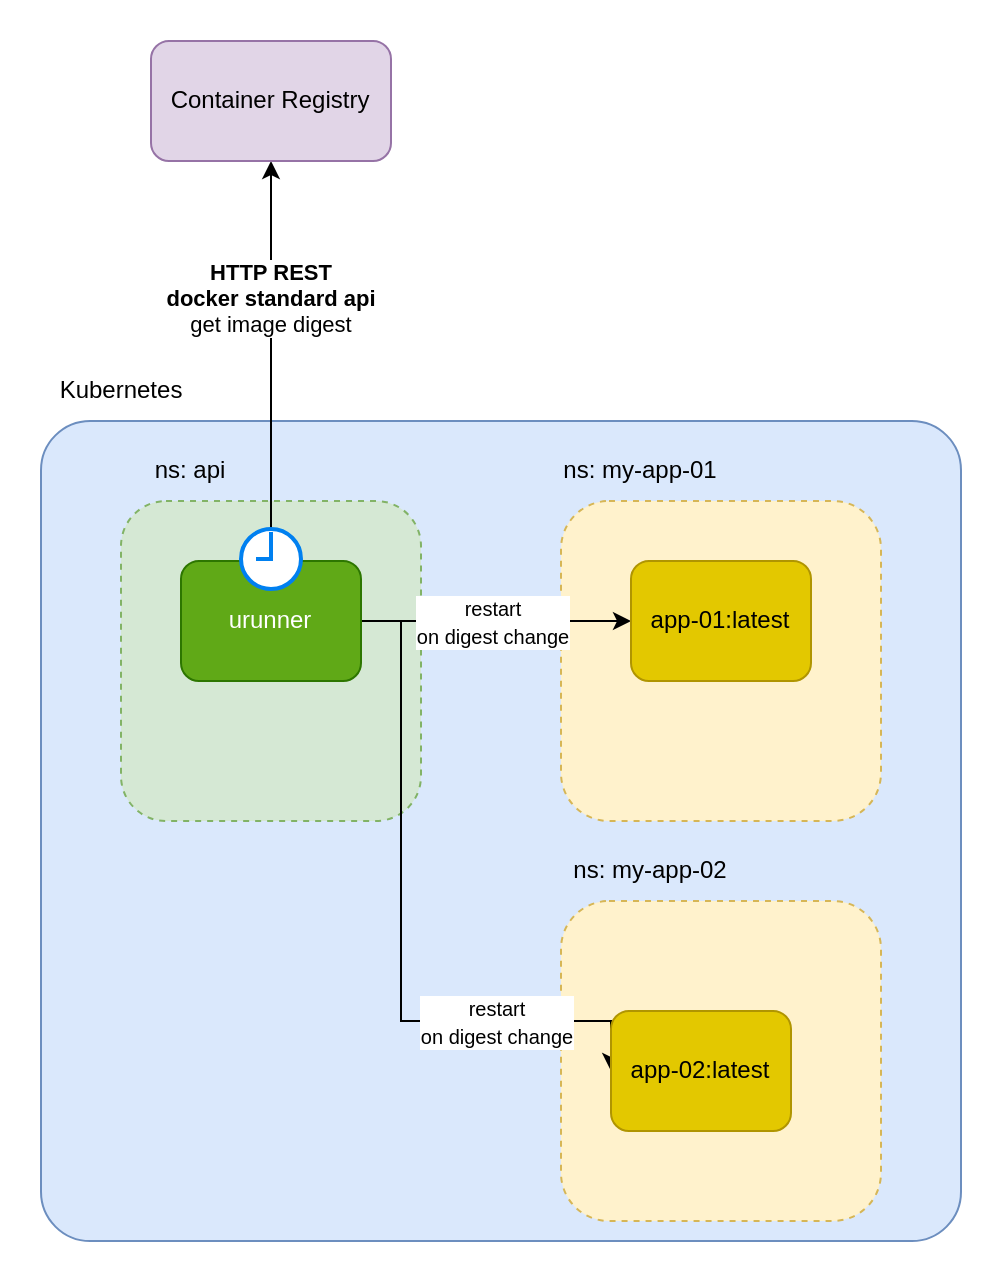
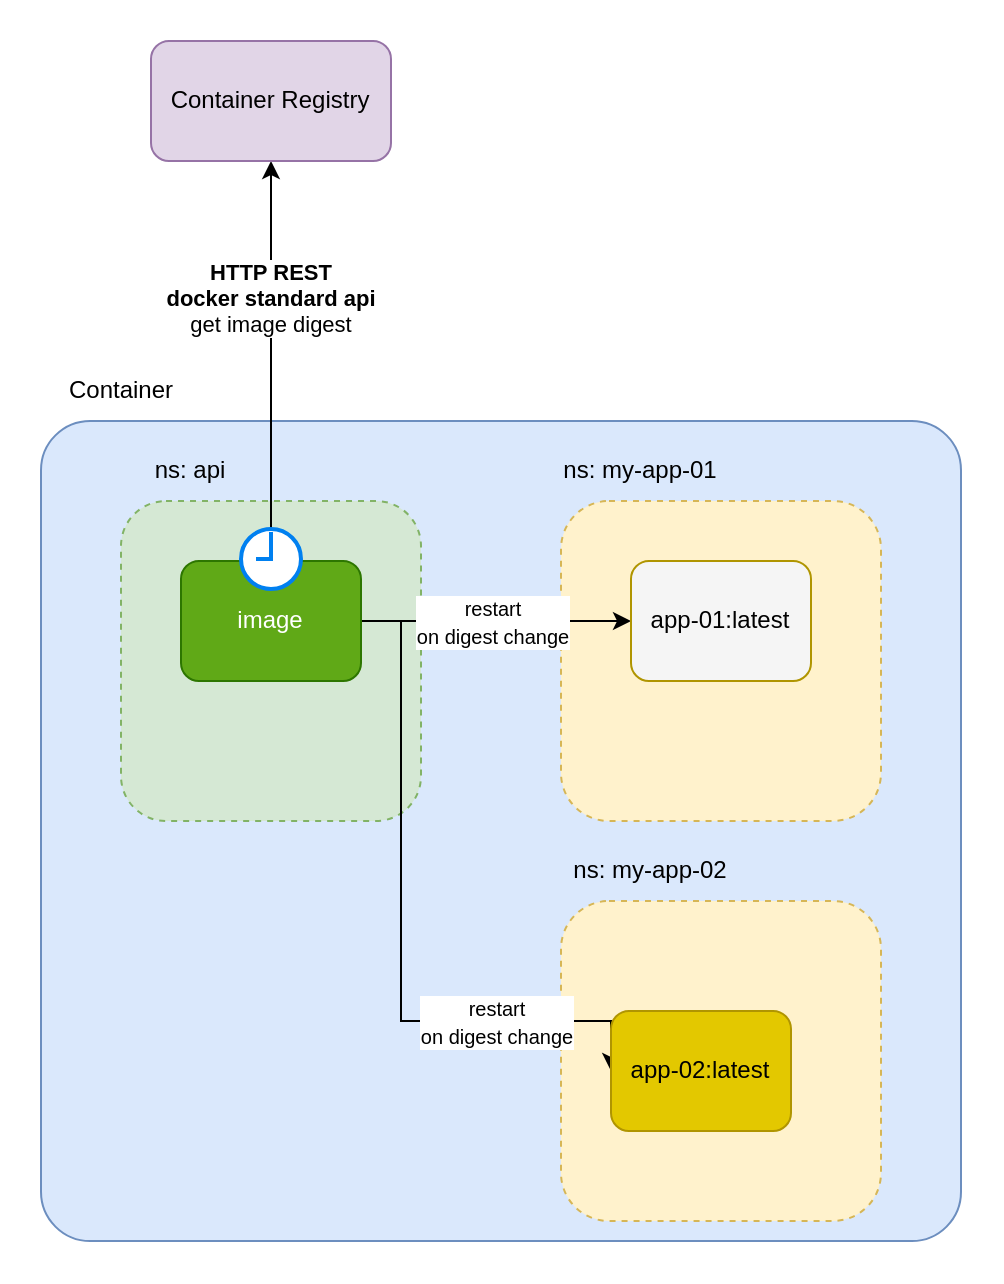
- <mxCell id="3" value="Kubernetes" style="text;html=1;align=center;verticalAlign=middle;resizable=0;points=[];autosize=1;strokeColor=none;fillColor=none;" vertex="1" parent="1"><mxGeometry x="20" y="180" width="80" height="30" as="geometry" /></mxCell>
+ <mxCell id="3" value="Container" style="text;html=1;align=center;verticalAlign=middle;resizable=0;points=[];autosize=1;strokeColor=none;fillColor=none;" vertex="1" parent="1"><mxGeometry x="20" y="180" width="80" height="30" as="geometry" /></mxCell>
- <mxCell id="16" value="urunner" style="rounded=1;whiteSpace=wrap;html=1;fillColor=#60a917;fontColor=#ffffff;strokeColor=#2D7600;" vertex="1" parent="1"><mxGeometry x="90" y="280" width="90" height="60" as="geometry" /></mxCell>
+ <mxCell id="16" value="image" style="rounded=1;whiteSpace=wrap;html=1;fillColor=#60a917;fontColor=#ffffff;strokeColor=#2D7600;" vertex="1" parent="1"><mxGeometry x="90" y="280" width="90" height="60" as="geometry" /></mxCell>
- <mxCell id="18" value="app-01:latest" style="rounded=1;whiteSpace=wrap;html=1;fillColor=#e3c800;fontColor=#000000;strokeColor=#B09500;" vertex="1" parent="1"><mxGeometry x="315" y="280" width="90" height="60" as="geometry" /></mxCell>
+ <mxCell id="18" value="app-01:latest" style="rounded=1;whiteSpace=wrap;html=1;fillColor=#f5f5f5;fontColor=#000000;strokeColor=#B09500;" vertex="1" parent="1"><mxGeometry x="315" y="280" width="90" height="60" as="geometry" /></mxCell>
